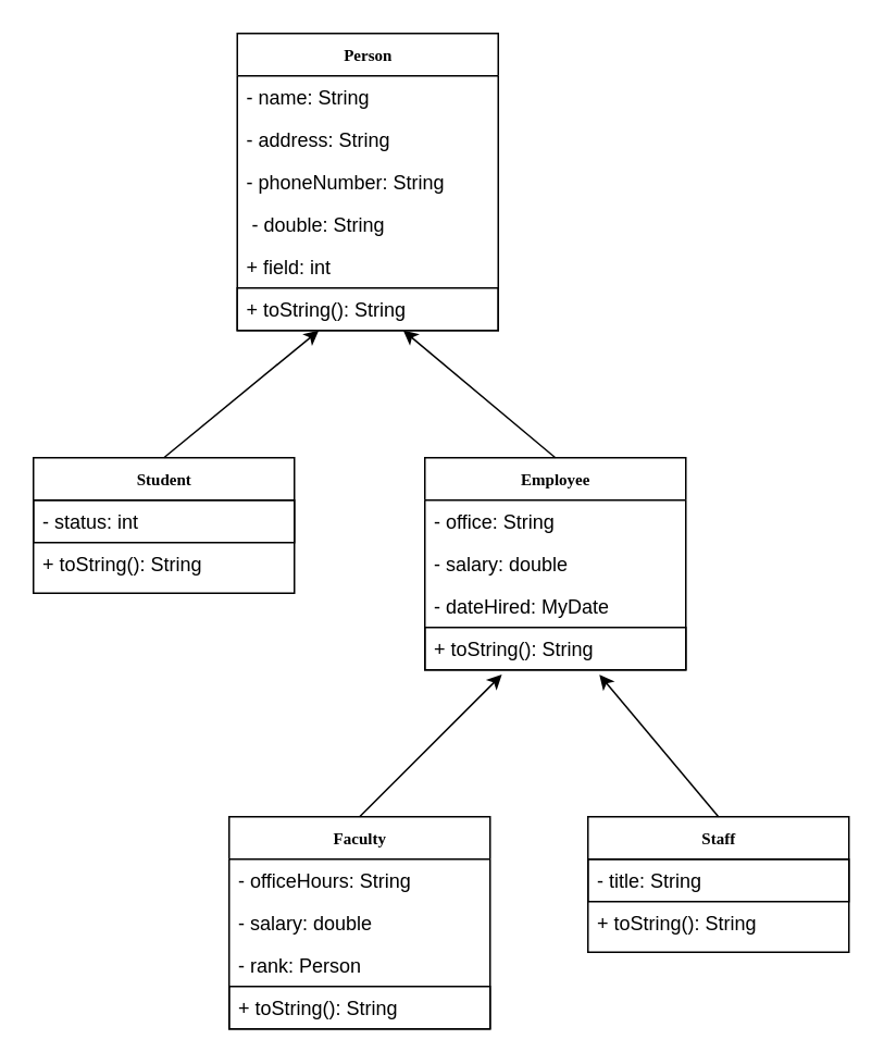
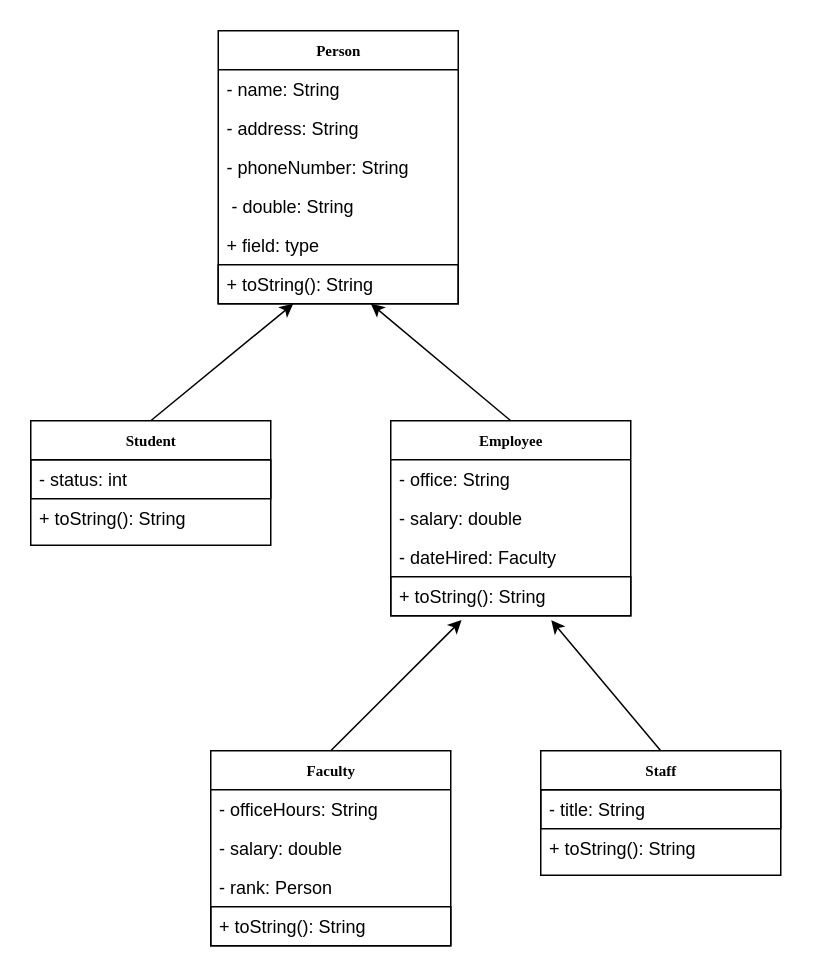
- <mxCell id="7" value="+ field: int" style="text;html=1;strokeColor=none;fillColor=none;align=left;verticalAlign=top;spacingLeft=4;spacingRight=4;whiteSpace=wrap;overflow=hidden;rotatable=0;points=[[0,0.5],[1,0.5]];portConstraint=eastwest;" parent="2" vertex="1"><mxGeometry y="130" width="160" height="26" as="geometry" /></mxCell>
+ <mxCell id="7" value="+ field: type" style="text;html=1;strokeColor=none;fillColor=none;align=left;verticalAlign=top;spacingLeft=4;spacingRight=4;whiteSpace=wrap;overflow=hidden;rotatable=0;points=[[0,0.5],[1,0.5]];portConstraint=eastwest;" parent="2" vertex="1"><mxGeometry y="130" width="160" height="26" as="geometry" /></mxCell>
- <mxCell id="15" value="&lt;span class=&quot;hljs-operator&quot;&gt;-&lt;/span&gt; dateHired: MyDate" style="text;html=1;strokeColor=none;fillColor=none;align=left;verticalAlign=top;spacingLeft=4;spacingRight=4;whiteSpace=wrap;overflow=hidden;rotatable=0;points=[[0,0.5],[1,0.5]];portConstraint=eastwest;" parent="12" vertex="1"><mxGeometry y="78" width="160" height="26" as="geometry" /></mxCell>
+ <mxCell id="15" value="&lt;span class=&quot;hljs-operator&quot;&gt;-&lt;/span&gt; dateHired: Faculty" style="text;html=1;strokeColor=none;fillColor=none;align=left;verticalAlign=top;spacingLeft=4;spacingRight=4;whiteSpace=wrap;overflow=hidden;rotatable=0;points=[[0,0.5],[1,0.5]];portConstraint=eastwest;" parent="12" vertex="1"><mxGeometry y="78" width="160" height="26" as="geometry" /></mxCell>
